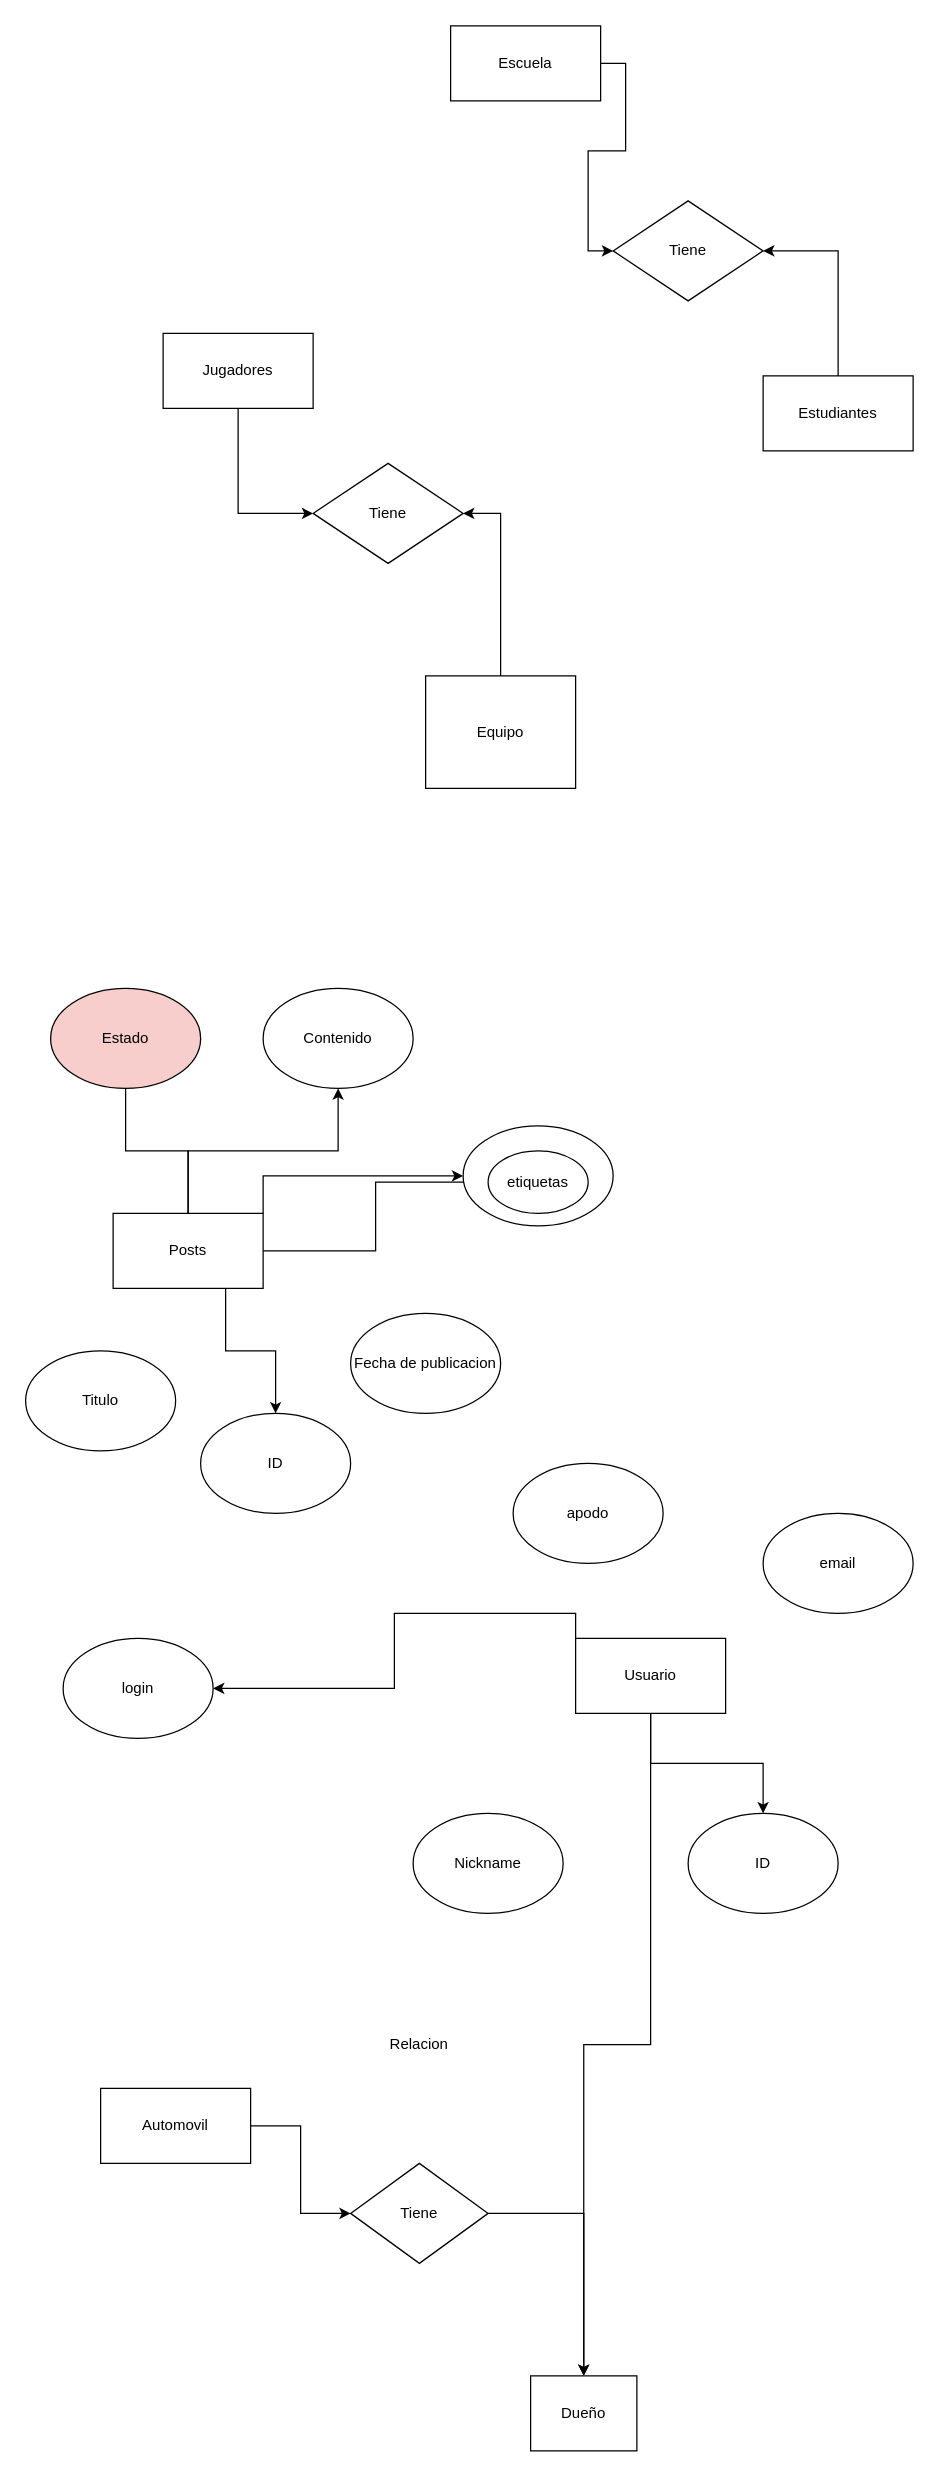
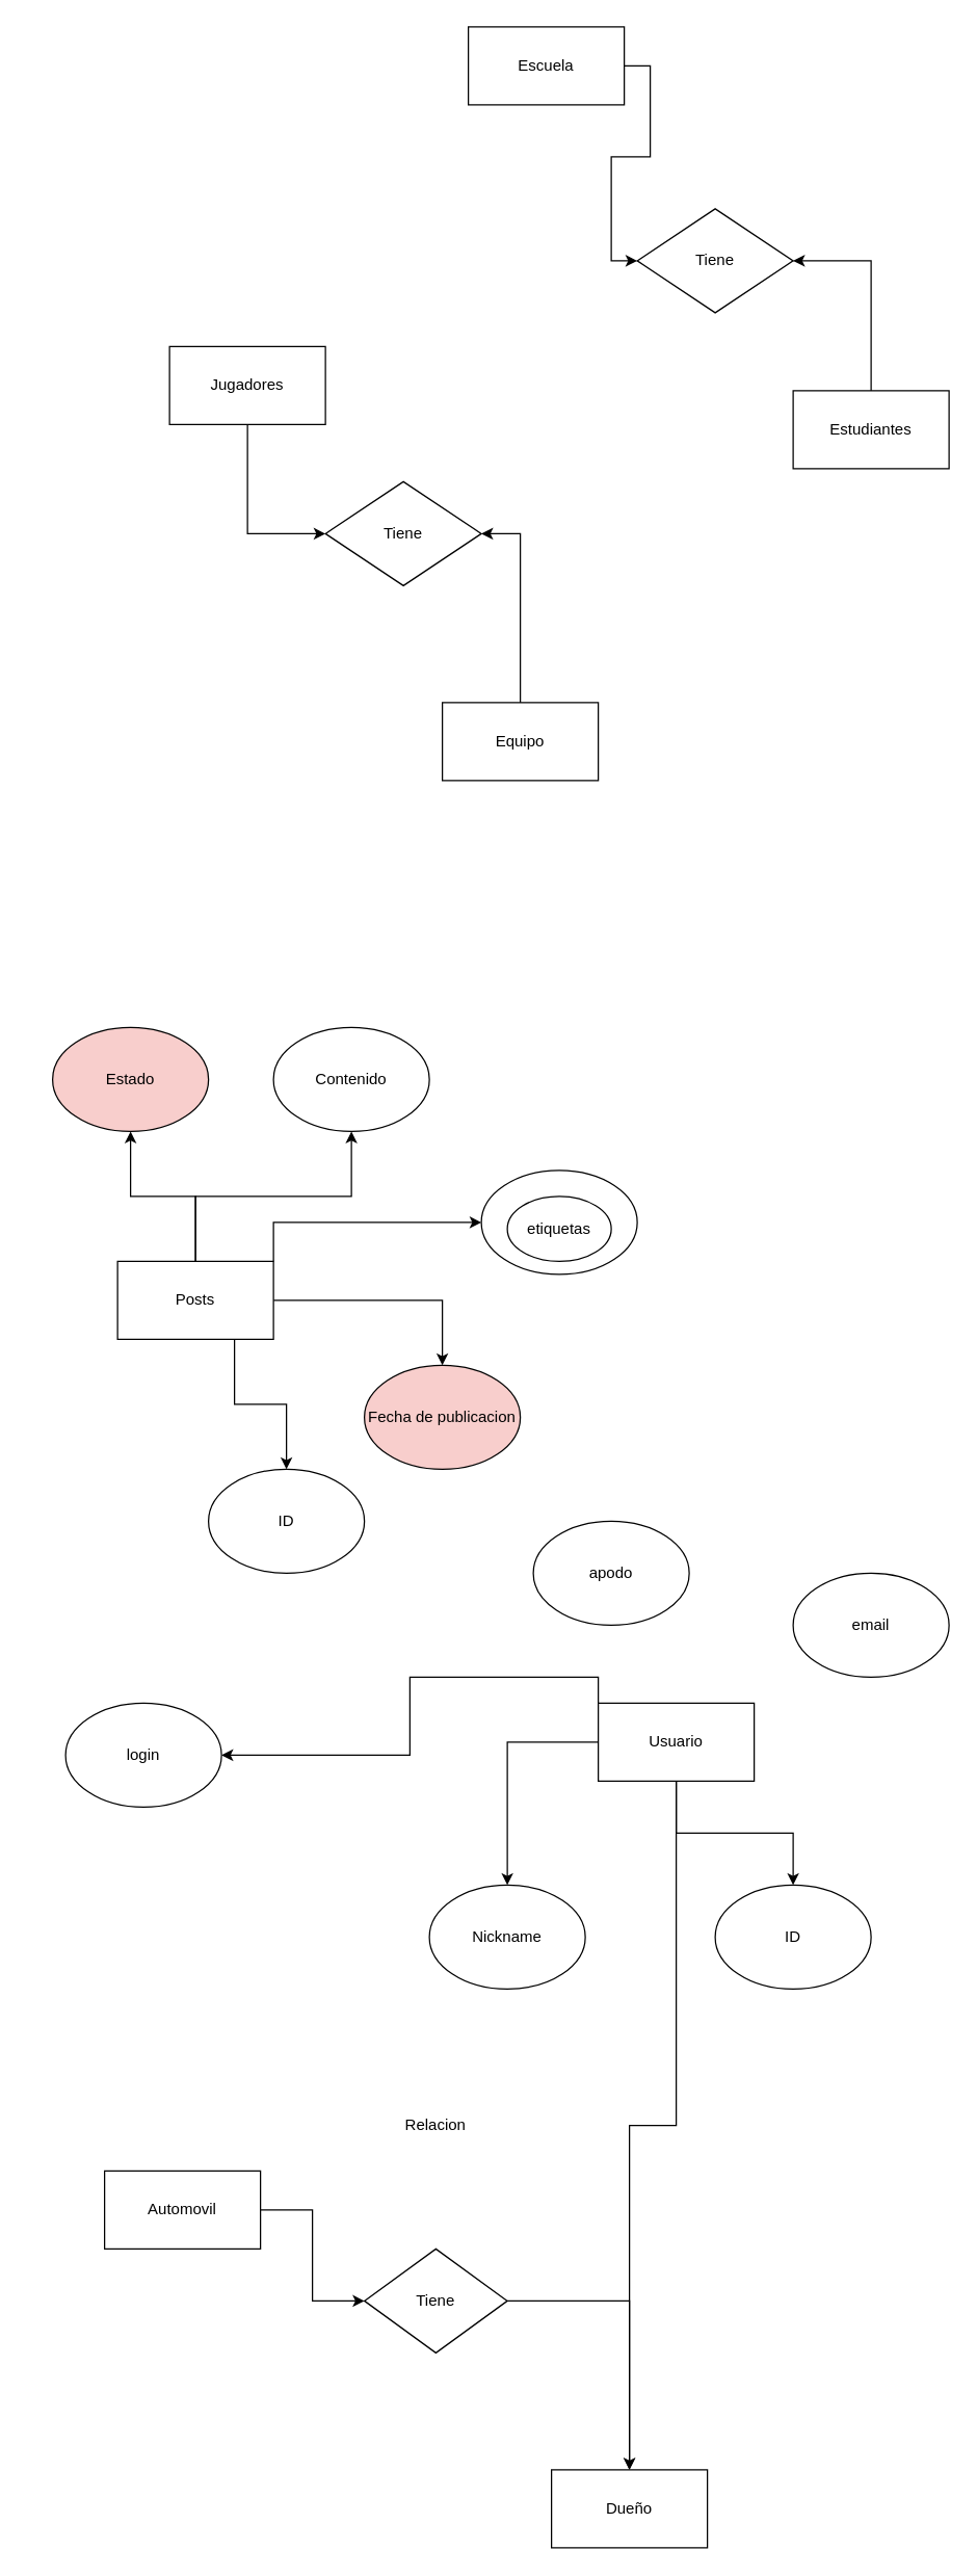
- <mxCell id="35" value="Equipo" style="rounded=0;whiteSpace=wrap;html=1;" vertex="1" parent="1"><mxGeometry x="340" y="540" width="120" height="90" as="geometry" /></mxCell>
+ <mxCell id="35" value="Equipo" style="rounded=0;whiteSpace=wrap;html=1;" vertex="1" parent="1"><mxGeometry x="340" y="540" width="120" height="60" as="geometry" /></mxCell>
- <mxCell id="4" style="edgeStyle=orthogonalEdgeStyle;rounded=0;orthogonalLoop=1;jettySize=auto;html=1;endArrow=none;" edge="1" parent="1" source="7" target="11"><mxGeometry relative="1" as="geometry"><mxPoint x="70" y="880" as="targetPoint" /></mxGeometry></mxCell>
+ <mxCell id="4" style="edgeStyle=orthogonalEdgeStyle;rounded=0;orthogonalLoop=1;jettySize=auto;html=1;" edge="1" parent="1" source="7" target="11"><mxGeometry relative="1" as="geometry"><mxPoint x="70" y="880" as="targetPoint" /></mxGeometry></mxCell>
- <mxCell id="2" style="edgeStyle=orthogonalEdgeStyle;rounded=0;orthogonalLoop=1;jettySize=auto;html=1;" edge="1" parent="1" source="7" target="13"><mxGeometry relative="1" as="geometry"><mxPoint x="260" y="1020" as="targetPoint" /></mxGeometry></mxCell>
+ <mxCell id="2" style="edgeStyle=orthogonalEdgeStyle;rounded=0;orthogonalLoop=1;jettySize=auto;html=1;" edge="1" parent="1" source="7" target="9"><mxGeometry relative="1" as="geometry"><mxPoint x="260" y="1020" as="targetPoint" /></mxGeometry></mxCell>
- <mxCell id="9" value="Fecha de publicacion" style="ellipse;whiteSpace=wrap;html=1;" vertex="1" parent="1"><mxGeometry x="280" y="1050" width="120" height="80" as="geometry" /></mxCell>
+ <mxCell id="9" value="Fecha de publicacion" style="ellipse;whiteSpace=wrap;html=1;fillColor=#f8cecc;" vertex="1" parent="1"><mxGeometry x="280" y="1050" width="120" height="80" as="geometry" /></mxCell>
- <mxCell id="8" value="Titulo" style="ellipse;whiteSpace=wrap;html=1;" vertex="1" parent="1"><mxGeometry x="20" y="1080" width="120" height="80" as="geometry" /></mxCell>
+ <mxCell id="15" style="edgeStyle=orthogonalEdgeStyle;rounded=0;orthogonalLoop=1;jettySize=auto;html=1;" edge="1" parent="1" source="19" target="20"><mxGeometry relative="1" as="geometry"><mxPoint x="390" y="1490" as="targetPoint" /></mxGeometry></mxCell>
- <mxCell id="27" value="Dueño" style="rounded=0;whiteSpace=wrap;html=1;" vertex="1" parent="1"><mxGeometry x="424" y="1900" width="85" height="60" as="geometry" /></mxCell>
+ <mxCell id="27" value="Dueño" style="rounded=0;whiteSpace=wrap;html=1;" vertex="1" parent="1"><mxGeometry x="424" y="1900" width="120" height="60" as="geometry" /></mxCell>
